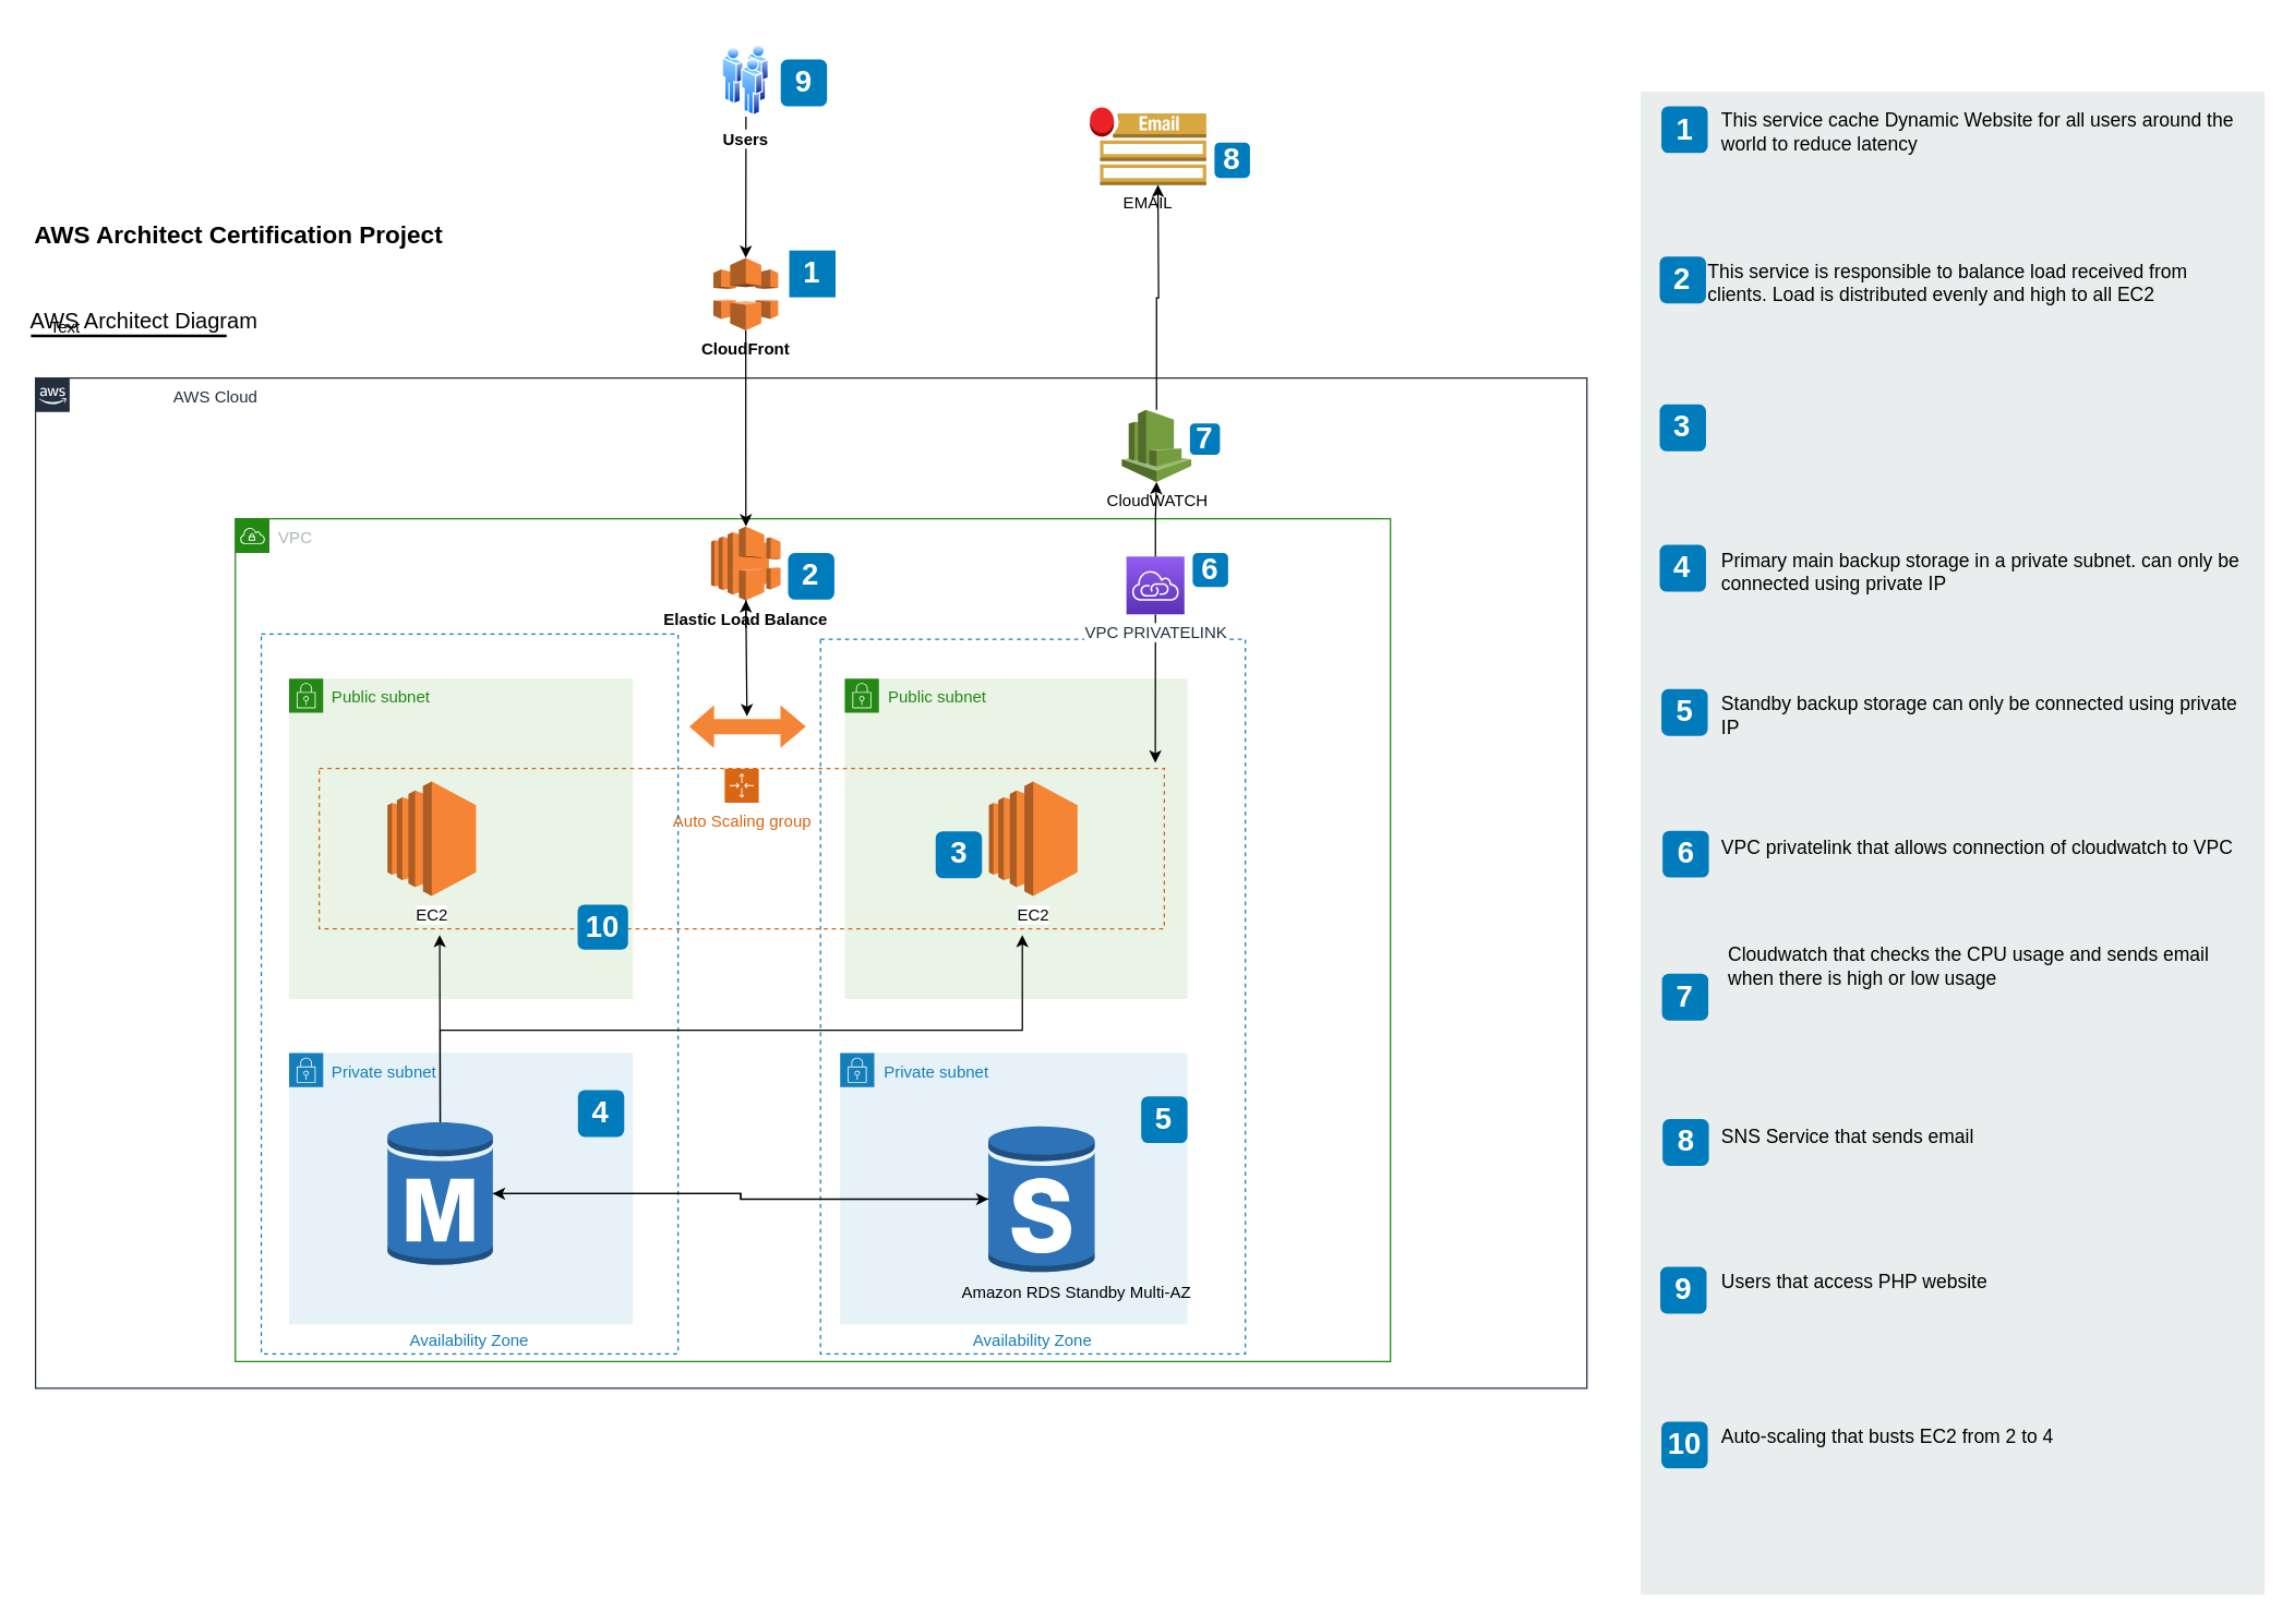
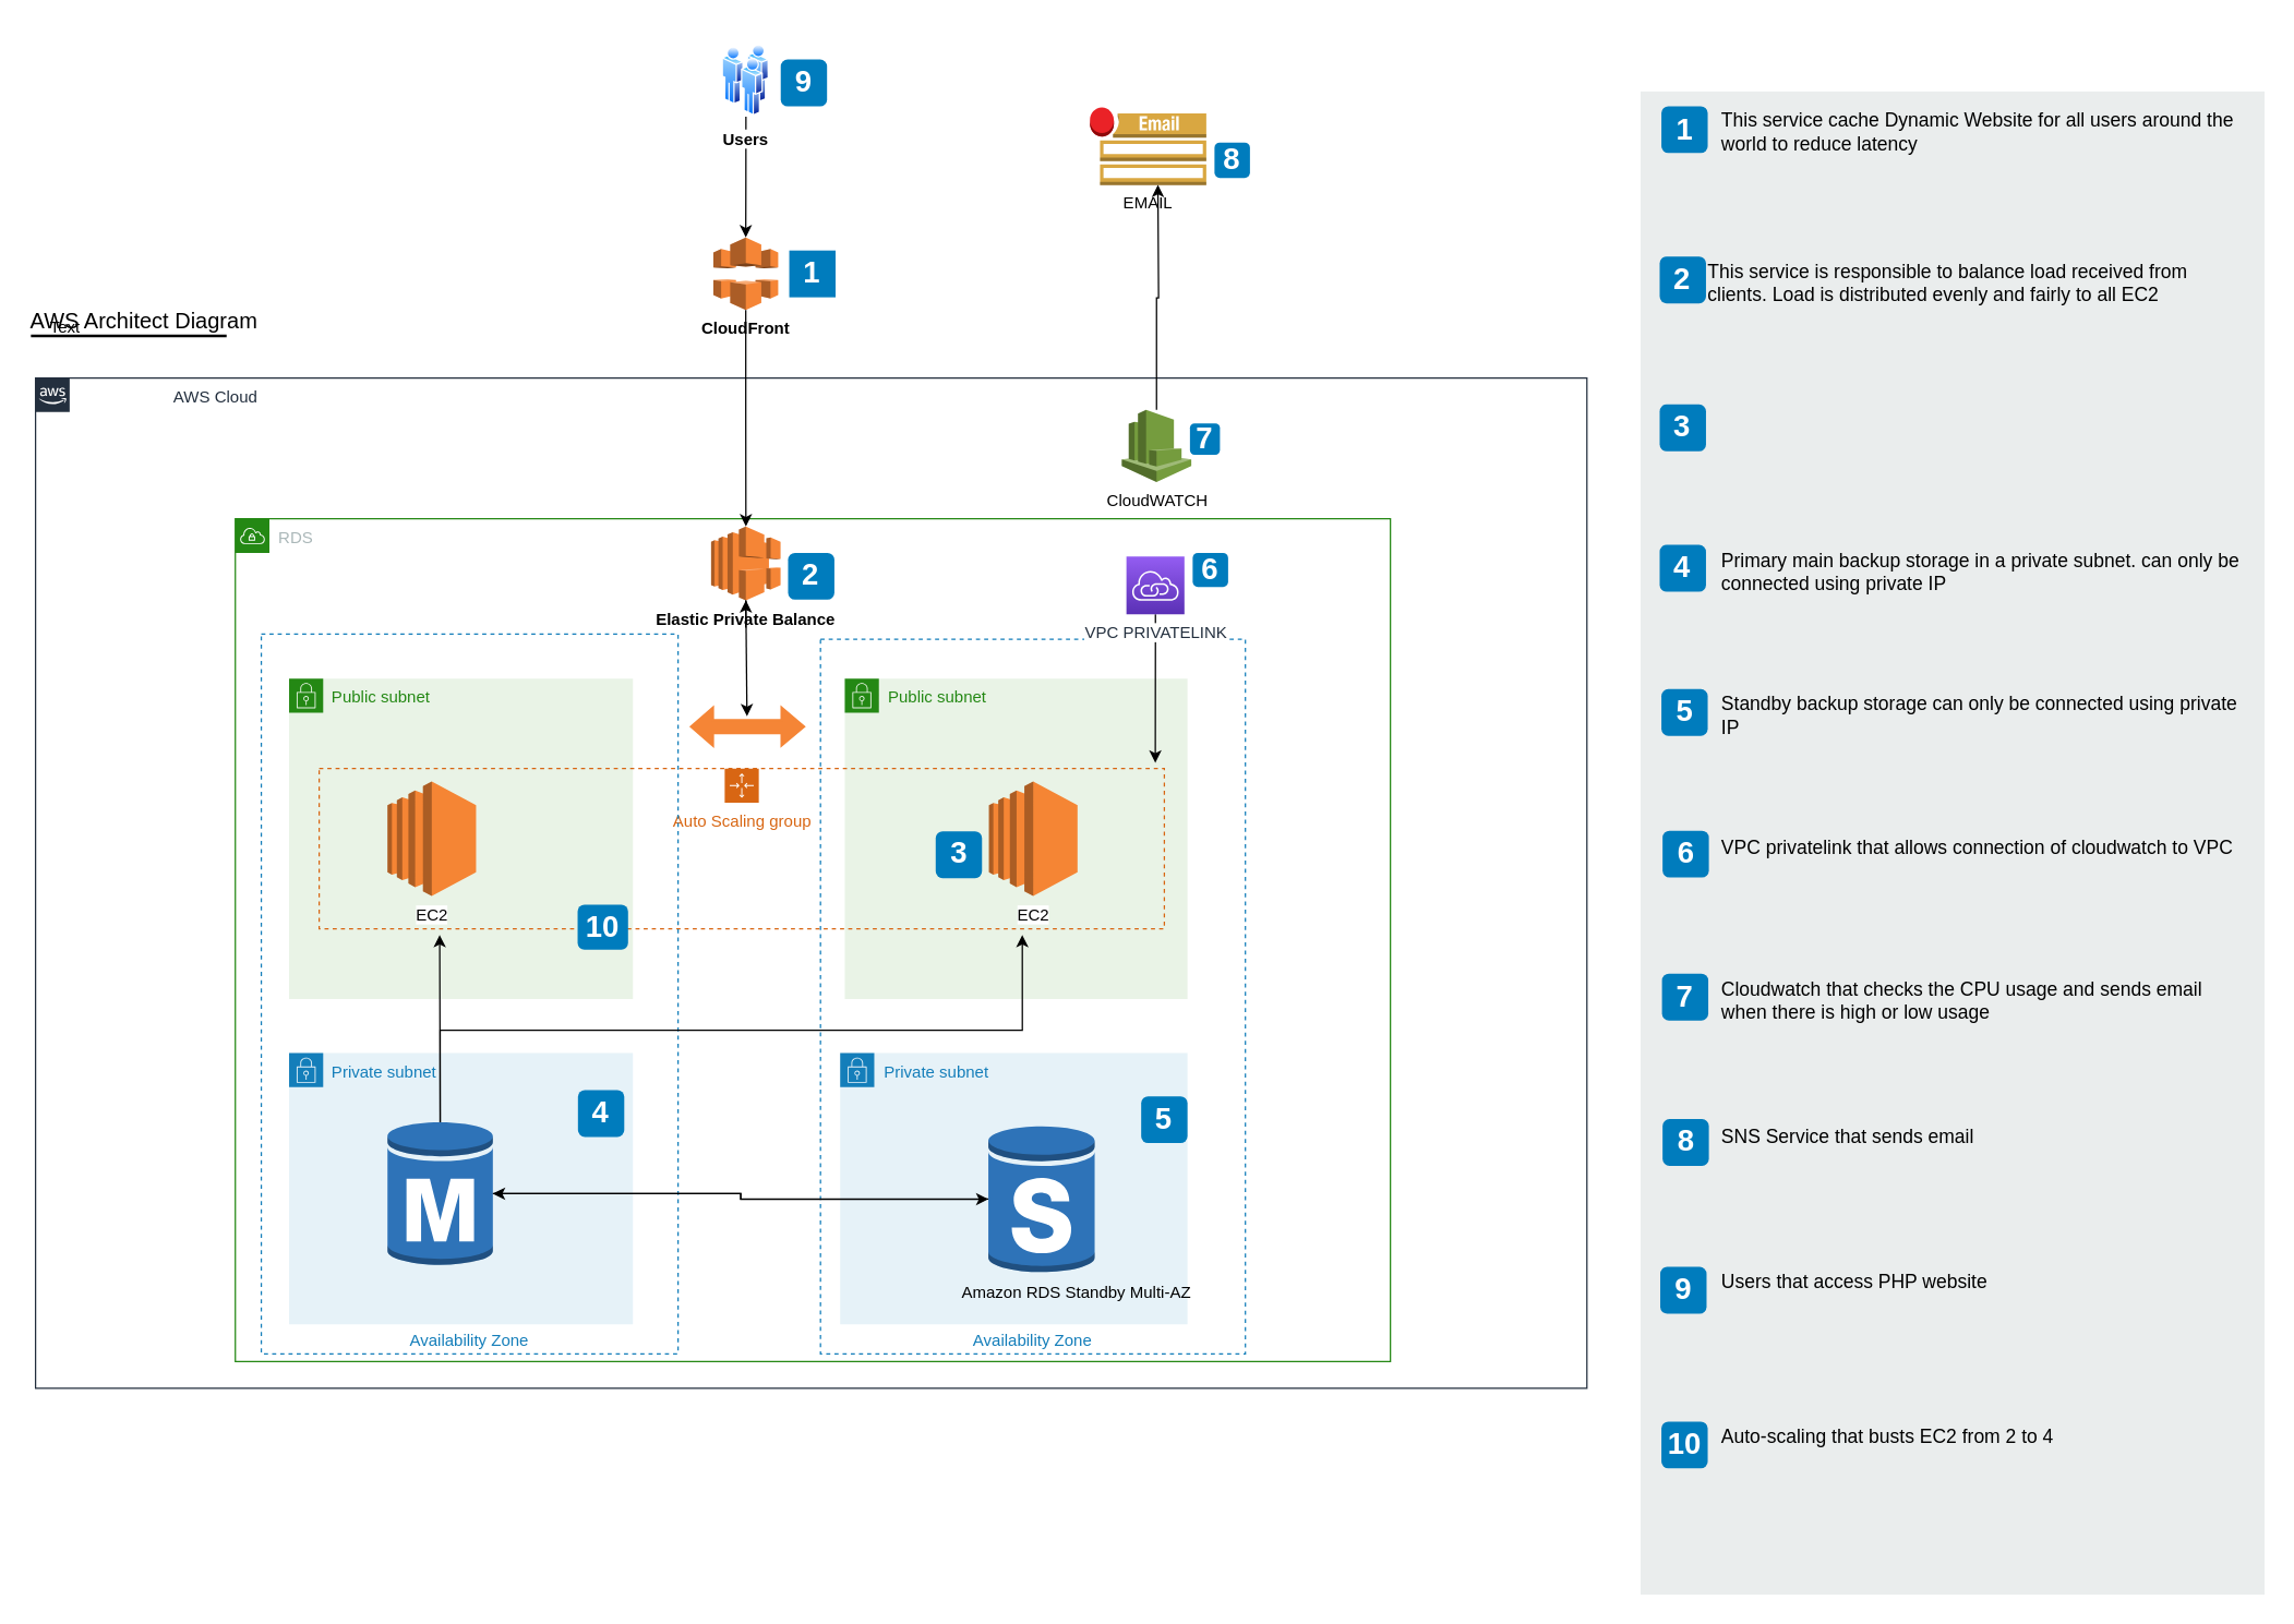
- <mxCell id="22" value="&lt;font style=&quot;font-size: 18px&quot;&gt;AWS Architect Certification Project&lt;/font&gt;" style="text;html=1;resizable=0;points=[];autosize=1;align=left;verticalAlign=top;spacingTop=-4;fontSize=30;fontStyle=1" parent="2" vertex="1"><mxGeometry x="2.547" y="126.547" width="320" height="40" as="geometry" /></mxCell>
- <mxCell id="36" value="&lt;font style=&quot;font-size: 14px&quot;&gt;This service is responsible to balance load received from clients. Load is distributed evenly and high to all EC2&lt;/font&gt;" style="text;html=1;align=left;verticalAlign=top;spacingTop=-4;fontSize=14;labelBackgroundColor=none;whiteSpace=wrap;" parent="2" vertex="1"><mxGeometry x="1230" y="168" width="393" height="52" as="geometry" /></mxCell>
+ <mxCell id="36" value="&lt;font style=&quot;font-size: 14px&quot;&gt;This service is responsible to balance load received from clients. Load is distributed evenly and fairly to all EC2&lt;/font&gt;" style="text;html=1;align=left;verticalAlign=top;spacingTop=-4;fontSize=14;labelBackgroundColor=none;whiteSpace=wrap;" parent="2" vertex="1"><mxGeometry x="1230" y="168" width="393" height="52" as="geometry" /></mxCell>
- <mxCell id="45" value="&lt;b&gt;CloudFront&lt;/b&gt;" style="outlineConnect=0;dashed=0;verticalLabelPosition=bottom;verticalAlign=top;align=center;html=1;shape=mxgraph.aws3.cloudfront;fillColor=#F58536;gradientColor=none;strokeColor=#990000;" vertex="1" parent="2"><mxGeometry x="502.531" y="168.605" width="47.54" height="53.314" as="geometry" /></mxCell>
+ <mxCell id="45" value="&lt;b&gt;CloudFront&lt;/b&gt;" style="outlineConnect=0;dashed=0;verticalLabelPosition=bottom;verticalAlign=top;align=center;html=1;shape=mxgraph.aws3.cloudfront;fillColor=#F58536;gradientColor=none;strokeColor=#990000;" vertex="1" parent="2"><mxGeometry x="502.531" y="153.605" width="47.54" height="53.314" as="geometry" /></mxCell>
- <mxCell id="65" style="edgeStyle=orthogonalEdgeStyle;rounded=0;orthogonalLoop=1;jettySize=auto;html=1;" edge="1" parent="2" source="64" target="61"><mxGeometry relative="1" as="geometry"><mxPoint x="922.358" y="588.628" as="sourcePoint" /><mxPoint x="1053.246" y="534.986" as="targetPoint" /></mxGeometry></mxCell>
- <mxCell id="6" value="VPC" style="points=[[0,0],[0.25,0],[0.5,0],[0.75,0],[1,0],[1,0.25],[1,0.5],[1,0.75],[1,1],[0.75,1],[0.5,1],[0.25,1],[0,1],[0,0.75],[0,0.5],[0,0.25]];outlineConnect=0;gradientColor=none;html=1;whiteSpace=wrap;fontSize=12;fontStyle=0;shape=mxgraph.aws4.group;grIcon=mxgraph.aws4.group_vpc;strokeColor=#248814;fillColor=none;verticalAlign=top;align=left;spacingLeft=30;fontColor=#AAB7B8;dashed=0;" vertex="1" parent="2"><mxGeometry x="152" y="360" width="847" height="618" as="geometry" /></mxCell>
+ <mxCell id="6" value="RDS" style="points=[[0,0],[0.25,0],[0.5,0],[0.75,0],[1,0],[1,0.25],[1,0.5],[1,0.75],[1,1],[0.75,1],[0.5,1],[0.25,1],[0,1],[0,0.75],[0,0.5],[0,0.25]];outlineConnect=0;gradientColor=none;html=1;whiteSpace=wrap;fontSize=12;fontStyle=0;shape=mxgraph.aws4.group;grIcon=mxgraph.aws4.group_vpc;strokeColor=#248814;fillColor=none;verticalAlign=top;align=left;spacingLeft=30;fontColor=#AAB7B8;dashed=0;" vertex="1" parent="2"><mxGeometry x="152" y="360" width="847" height="618" as="geometry" /></mxCell>
- <mxCell id="48" value="&lt;b&gt;Elastic Load Balance&lt;/b&gt;" style="outlineConnect=0;dashed=0;verticalLabelPosition=bottom;verticalAlign=top;align=center;html=1;shape=mxgraph.aws3.elastic_load_balancing;fillColor=#F58536;gradientColor=none;strokeColor=#990000;" vertex="1" parent="2"><mxGeometry x="500.866" y="365.568" width="50.936" height="54.218" as="geometry" /></mxCell>
+ <mxCell id="48" value="&lt;b&gt;Elastic Private Balance&lt;/b&gt;" style="outlineConnect=0;dashed=0;verticalLabelPosition=bottom;verticalAlign=top;align=center;html=1;shape=mxgraph.aws3.elastic_load_balancing;fillColor=#F58536;gradientColor=none;strokeColor=#990000;" vertex="1" parent="2"><mxGeometry x="500.866" y="365.568" width="50.936" height="54.218" as="geometry" /></mxCell>
- <mxCell id="40" value="&lt;span&gt;Cloudwatch that checks the CPU usage and sends email when there is high or low usage&lt;/span&gt;" style="text;html=1;align=left;verticalAlign=top;spacingTop=-4;fontSize=14;labelBackgroundColor=none;whiteSpace=wrap;" parent="2" vertex="1"><mxGeometry x="1245" y="669" width="383" height="46" as="geometry" /></mxCell>
+ <mxCell id="40" value="&lt;span&gt;Cloudwatch that checks the CPU usage and sends email when there is high or low usage&lt;/span&gt;" style="text;html=1;align=left;verticalAlign=top;spacingTop=-4;fontSize=14;labelBackgroundColor=none;whiteSpace=wrap;" parent="2" vertex="1"><mxGeometry x="1240" y="694" width="383" height="46" as="geometry" /></mxCell>
